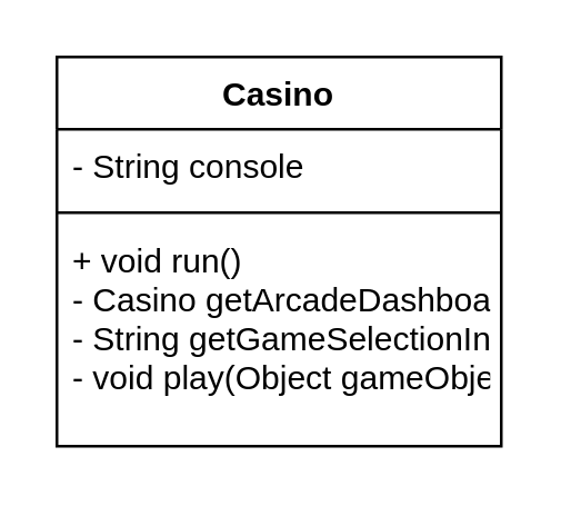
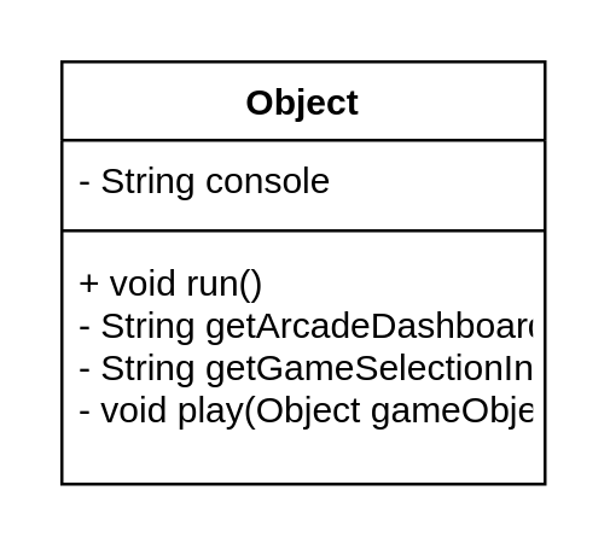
- <mxCell id="2" value="Casino" style="swimlane;fontStyle=1;align=center;verticalAlign=top;childLayout=stackLayout;horizontal=1;startSize=26;horizontalStack=0;resizeParent=1;resizeParentMax=0;resizeLast=0;collapsible=1;marginBottom=0;" vertex="1" parent="1"><mxGeometry x="20" y="20" width="160" height="140" as="geometry" /></mxCell>
+ <mxCell id="2" value="Object" style="swimlane;fontStyle=1;align=center;verticalAlign=top;childLayout=stackLayout;horizontal=1;startSize=26;horizontalStack=0;resizeParent=1;resizeParentMax=0;resizeLast=0;collapsible=1;marginBottom=0;" vertex="1" parent="1"><mxGeometry x="20" y="20" width="160" height="140" as="geometry" /></mxCell>
- <mxCell id="5" value="+ void run()&#10;- Casino getArcadeDashboardInput()&#10;- String getGameSelectionInput()&#10;- void play(Object gameObject, Object playerObject)" style="text;strokeColor=none;fillColor=none;align=left;verticalAlign=top;spacingLeft=4;spacingRight=4;overflow=hidden;rotatable=0;points=[[0,0.5],[1,0.5]];portConstraint=eastwest;" vertex="1" parent="2"><mxGeometry y="60" width="160" height="80" as="geometry" /></mxCell>
+ <mxCell id="5" value="+ void run()&#10;- String getArcadeDashboardInput()&#10;- String getGameSelectionInput()&#10;- void play(Object gameObject, Object playerObject)" style="text;strokeColor=none;fillColor=none;align=left;verticalAlign=top;spacingLeft=4;spacingRight=4;overflow=hidden;rotatable=0;points=[[0,0.5],[1,0.5]];portConstraint=eastwest;" vertex="1" parent="2"><mxGeometry y="60" width="160" height="80" as="geometry" /></mxCell>
